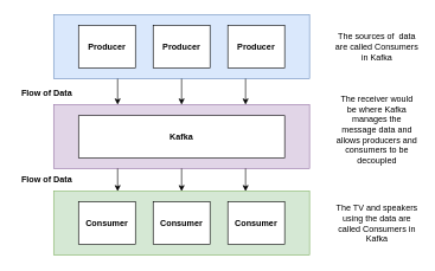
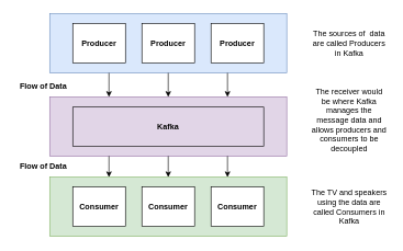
- <mxCell id="20" value="The sources of&amp;nbsp; data are called Consumers in Kafka" style="text;html=1;strokeColor=none;fillColor=none;align=center;verticalAlign=middle;whiteSpace=wrap;rounded=0;" vertex="1" parent="1"><mxGeometry x="470" y="55" width="120" height="20" as="geometry" /></mxCell>
+ <mxCell id="20" value="The sources of&amp;nbsp; data are called Producers in Kafka" style="text;html=1;strokeColor=none;fillColor=none;align=center;verticalAlign=middle;whiteSpace=wrap;rounded=0;" vertex="1" parent="1"><mxGeometry x="470" y="55" width="120" height="20" as="geometry" /></mxCell>
- <mxCell id="12" value="&lt;b&gt;Kafka&lt;/b&gt;" style="rounded=0;whiteSpace=wrap;html=1;" vertex="1" parent="1"><mxGeometry x="110" y="162" width="290" height="60" as="geometry" /></mxCell>
+ <mxCell id="12" value="&lt;b&gt;Kafka&lt;/b&gt;" style="rounded=0;whiteSpace=wrap;html=1;fillColor=#e1d5e7;" vertex="1" parent="1"><mxGeometry x="110" y="162" width="290" height="60" as="geometry" /></mxCell>
